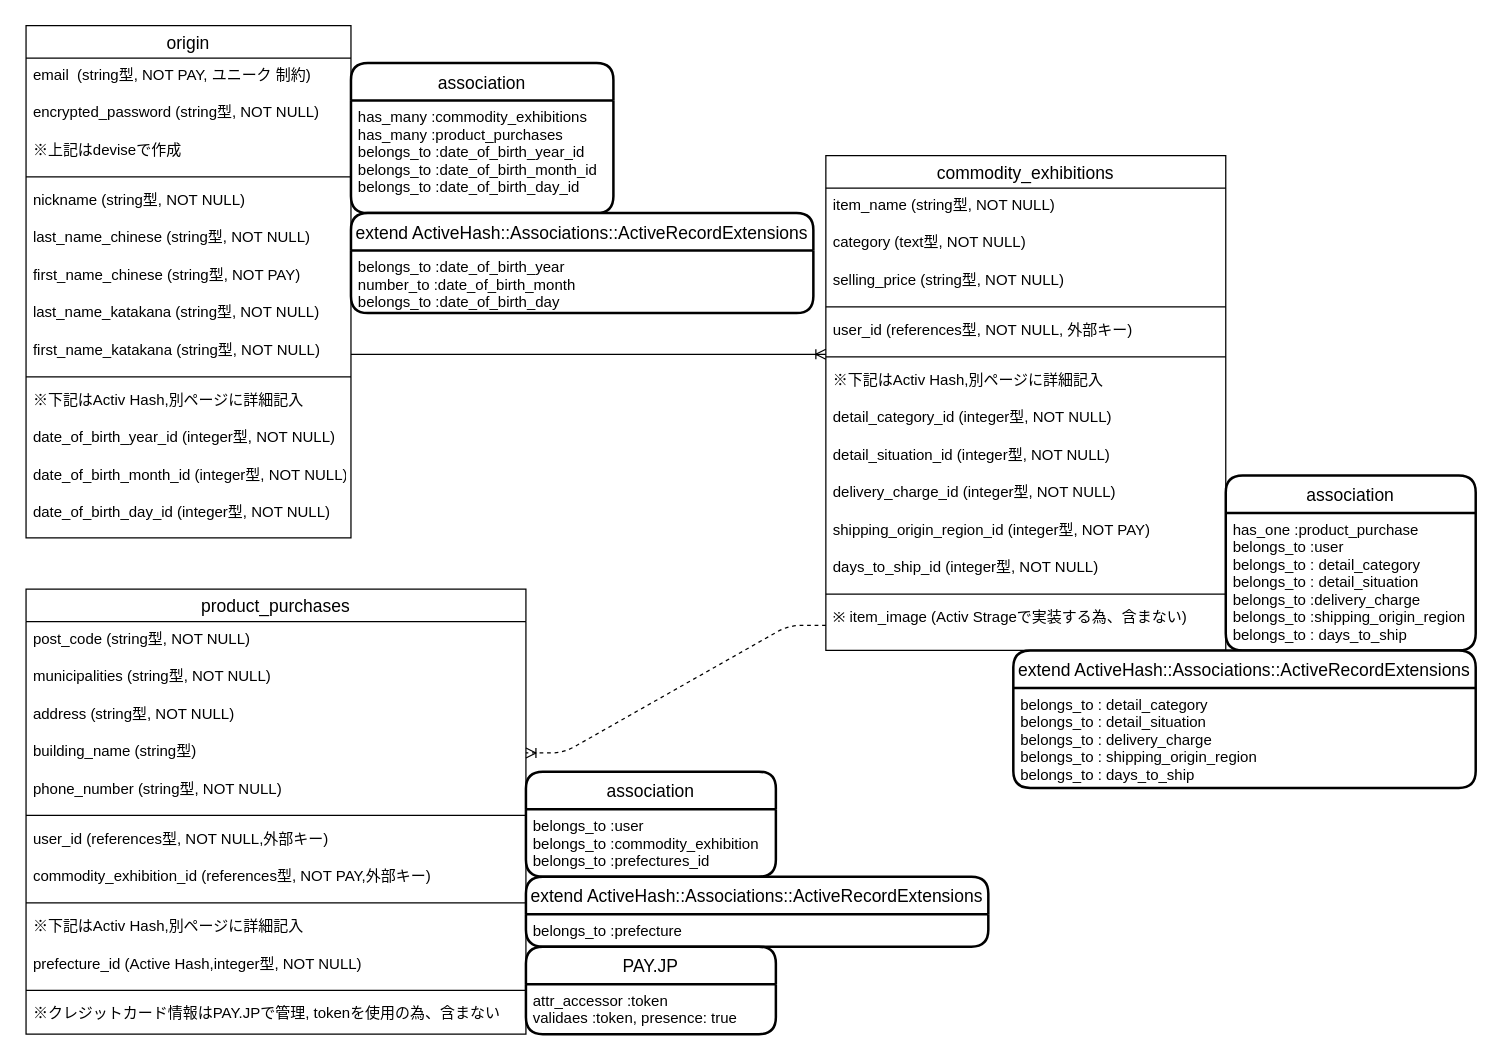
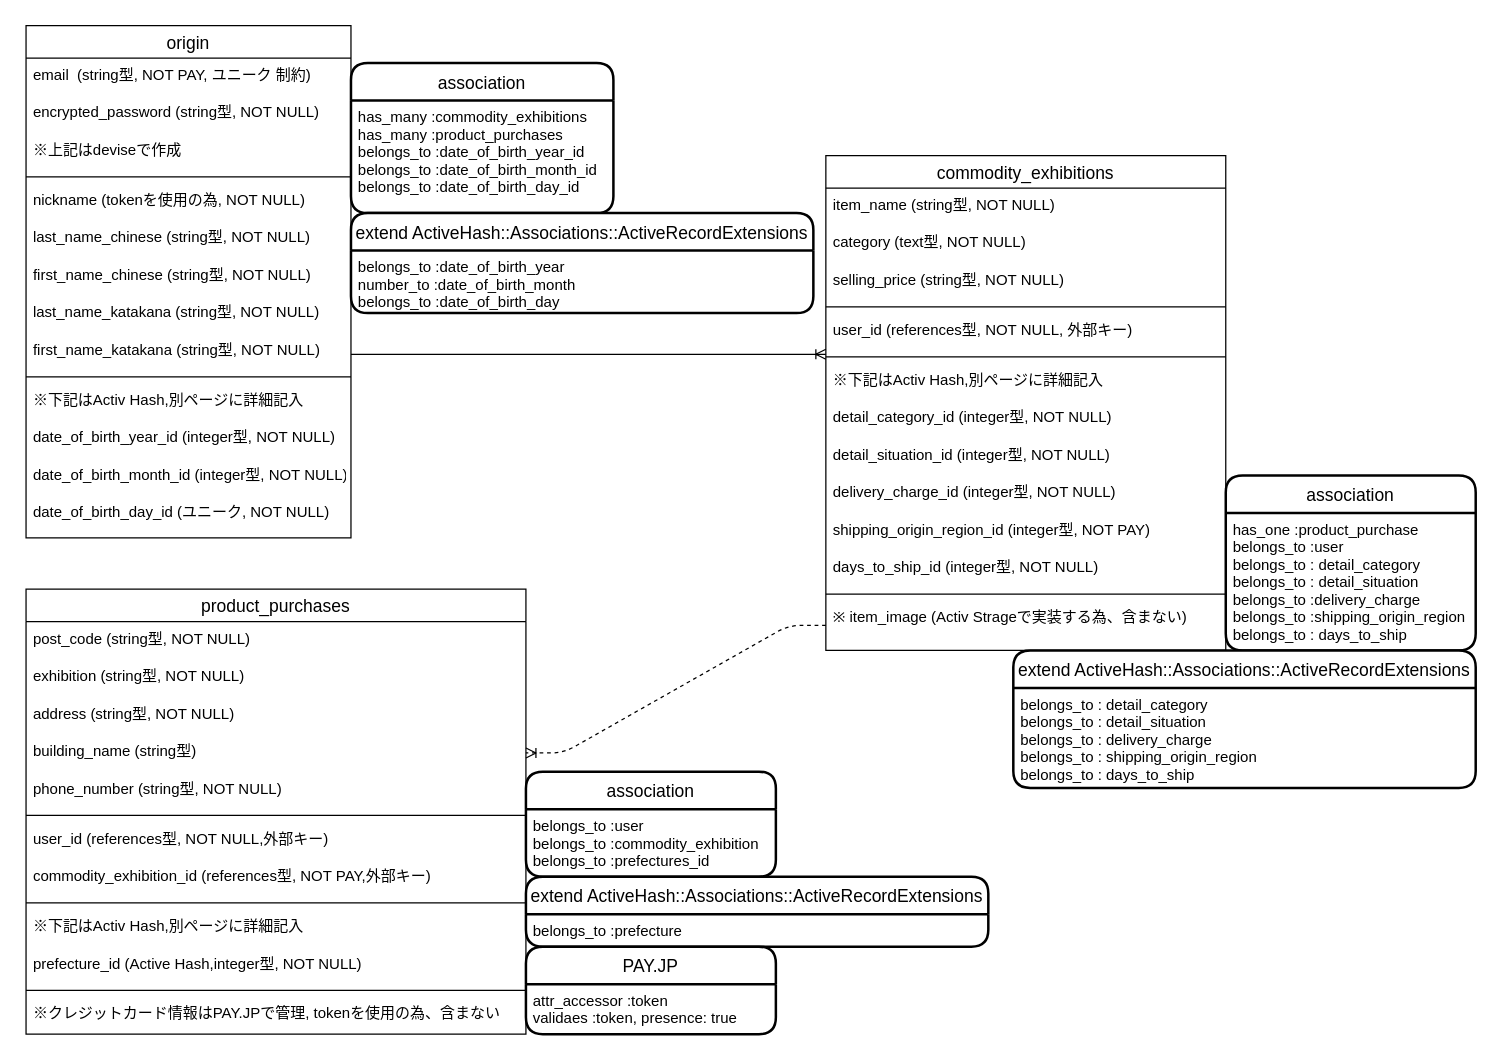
- <mxCell id="7" value="nickname (string型, NOT NULL)" style="text;spacingLeft=4;spacingRight=4;overflow=hidden;rotatable=0;points=[[0,0.5],[1,0.5]];portConstraint=eastwest;fontSize=12;" parent="2" vertex="1"><mxGeometry y="126" width="260" height="30" as="geometry" /></mxCell>
+ <mxCell id="7" value="nickname (tokenを使用の為, NOT NULL)" style="text;spacingLeft=4;spacingRight=4;overflow=hidden;rotatable=0;points=[[0,0.5],[1,0.5]];portConstraint=eastwest;fontSize=12;" parent="2" vertex="1"><mxGeometry y="126" width="260" height="30" as="geometry" /></mxCell>
- <mxCell id="9" value="first_name_chinese (string型, NOT PAY)" style="text;strokeColor=none;fillColor=none;spacingLeft=4;spacingRight=4;overflow=hidden;rotatable=0;points=[[0,0.5],[1,0.5]];portConstraint=eastwest;fontSize=12;" parent="2" vertex="1"><mxGeometry y="186" width="260" height="30" as="geometry" /></mxCell>
+ <mxCell id="9" value="first_name_chinese (string型, NOT NULL)" style="text;strokeColor=none;fillColor=none;spacingLeft=4;spacingRight=4;overflow=hidden;rotatable=0;points=[[0,0.5],[1,0.5]];portConstraint=eastwest;fontSize=12;" parent="2" vertex="1"><mxGeometry y="186" width="260" height="30" as="geometry" /></mxCell>
- <mxCell id="16" value="date_of_birth_day_id (integer型, NOT NULL)" style="text;strokeColor=none;fillColor=none;spacingLeft=4;spacingRight=4;overflow=hidden;rotatable=0;points=[[0,0.5],[1,0.5]];portConstraint=eastwest;fontSize=12;" parent="2" vertex="1"><mxGeometry y="376" width="260" height="34" as="geometry" /></mxCell>
+ <mxCell id="16" value="date_of_birth_day_id (ユニーク, NOT NULL)" style="text;strokeColor=none;fillColor=none;spacingLeft=4;spacingRight=4;overflow=hidden;rotatable=0;points=[[0,0.5],[1,0.5]];portConstraint=eastwest;fontSize=12;" parent="2" vertex="1"><mxGeometry y="376" width="260" height="34" as="geometry" /></mxCell>
- <mxCell id="34" value="municipalities (string型, NOT NULL)" style="text;strokeColor=none;fillColor=none;spacingLeft=4;spacingRight=4;overflow=hidden;rotatable=0;points=[[0,0.5],[1,0.5]];portConstraint=eastwest;fontSize=12;" parent="32" vertex="1"><mxGeometry y="56" width="400" height="30" as="geometry" /></mxCell>
+ <mxCell id="34" value="exhibition (string型, NOT NULL)" style="text;strokeColor=none;fillColor=none;spacingLeft=4;spacingRight=4;overflow=hidden;rotatable=0;points=[[0,0.5],[1,0.5]];portConstraint=eastwest;fontSize=12;" parent="32" vertex="1"><mxGeometry y="56" width="400" height="30" as="geometry" /></mxCell>
